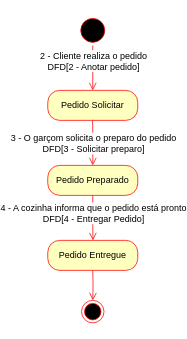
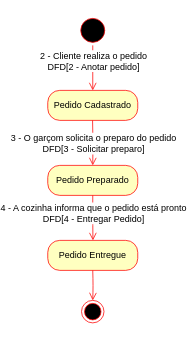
- <mxCell id="6" value="Pedido Solicitar" style="rounded=1;whiteSpace=wrap;html=1;arcSize=40;fontColor=#000000;fillColor=#ffffc0;strokeColor=#ff0000;" parent="1" vertex="1"><mxGeometry x="20" y="120" width="120" height="40" as="geometry" /></mxCell>
+ <mxCell id="6" value="Pedido Cadastrado" style="rounded=1;whiteSpace=wrap;html=1;arcSize=40;fontColor=#000000;fillColor=#ffffc0;strokeColor=#ff0000;" parent="1" vertex="1"><mxGeometry x="20" y="120" width="120" height="40" as="geometry" /></mxCell>
